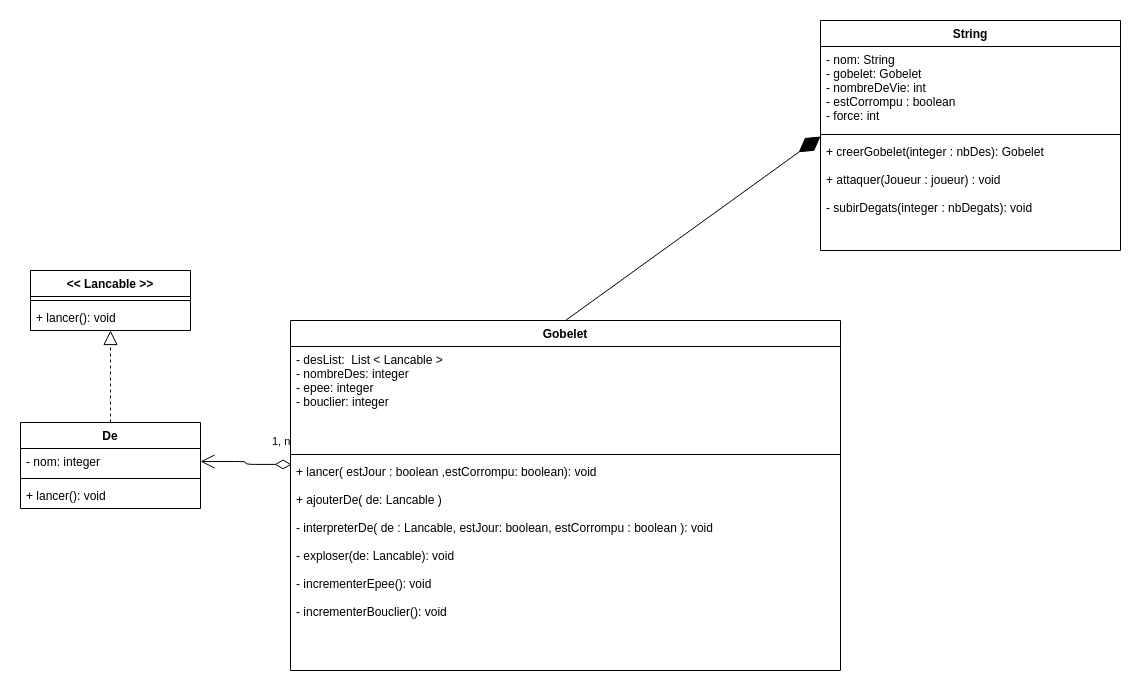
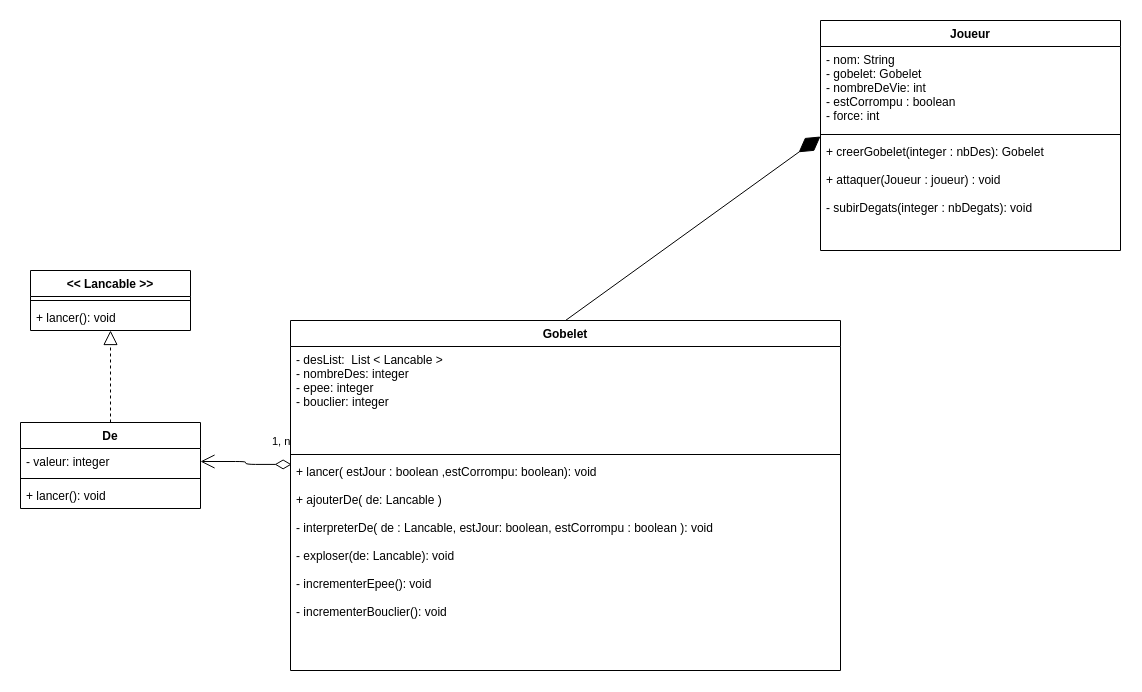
- <mxCell id="15" value="String" style="swimlane;fontStyle=1;align=center;verticalAlign=top;childLayout=stackLayout;horizontal=1;startSize=26;horizontalStack=0;resizeParent=1;resizeParentMax=0;resizeLast=0;collapsible=1;marginBottom=0;" parent="1" vertex="1"><mxGeometry x="820" y="20" width="300" height="230" as="geometry" /></mxCell>
+ <mxCell id="15" value="Joueur" style="swimlane;fontStyle=1;align=center;verticalAlign=top;childLayout=stackLayout;horizontal=1;startSize=26;horizontalStack=0;resizeParent=1;resizeParentMax=0;resizeLast=0;collapsible=1;marginBottom=0;" parent="1" vertex="1"><mxGeometry x="820" y="20" width="300" height="230" as="geometry" /></mxCell>
- <mxCell id="5" value="- nom: integer" style="text;strokeColor=none;fillColor=none;align=left;verticalAlign=top;spacingLeft=4;spacingRight=4;overflow=hidden;rotatable=0;points=[[0,0.5],[1,0.5]];portConstraint=eastwest;" parent="4" vertex="1"><mxGeometry y="26" width="180" height="26" as="geometry" /></mxCell>
+ <mxCell id="5" value="- valeur: integer" style="text;strokeColor=none;fillColor=none;align=left;verticalAlign=top;spacingLeft=4;spacingRight=4;overflow=hidden;rotatable=0;points=[[0,0.5],[1,0.5]];portConstraint=eastwest;" parent="4" vertex="1"><mxGeometry y="26" width="180" height="26" as="geometry" /></mxCell>
